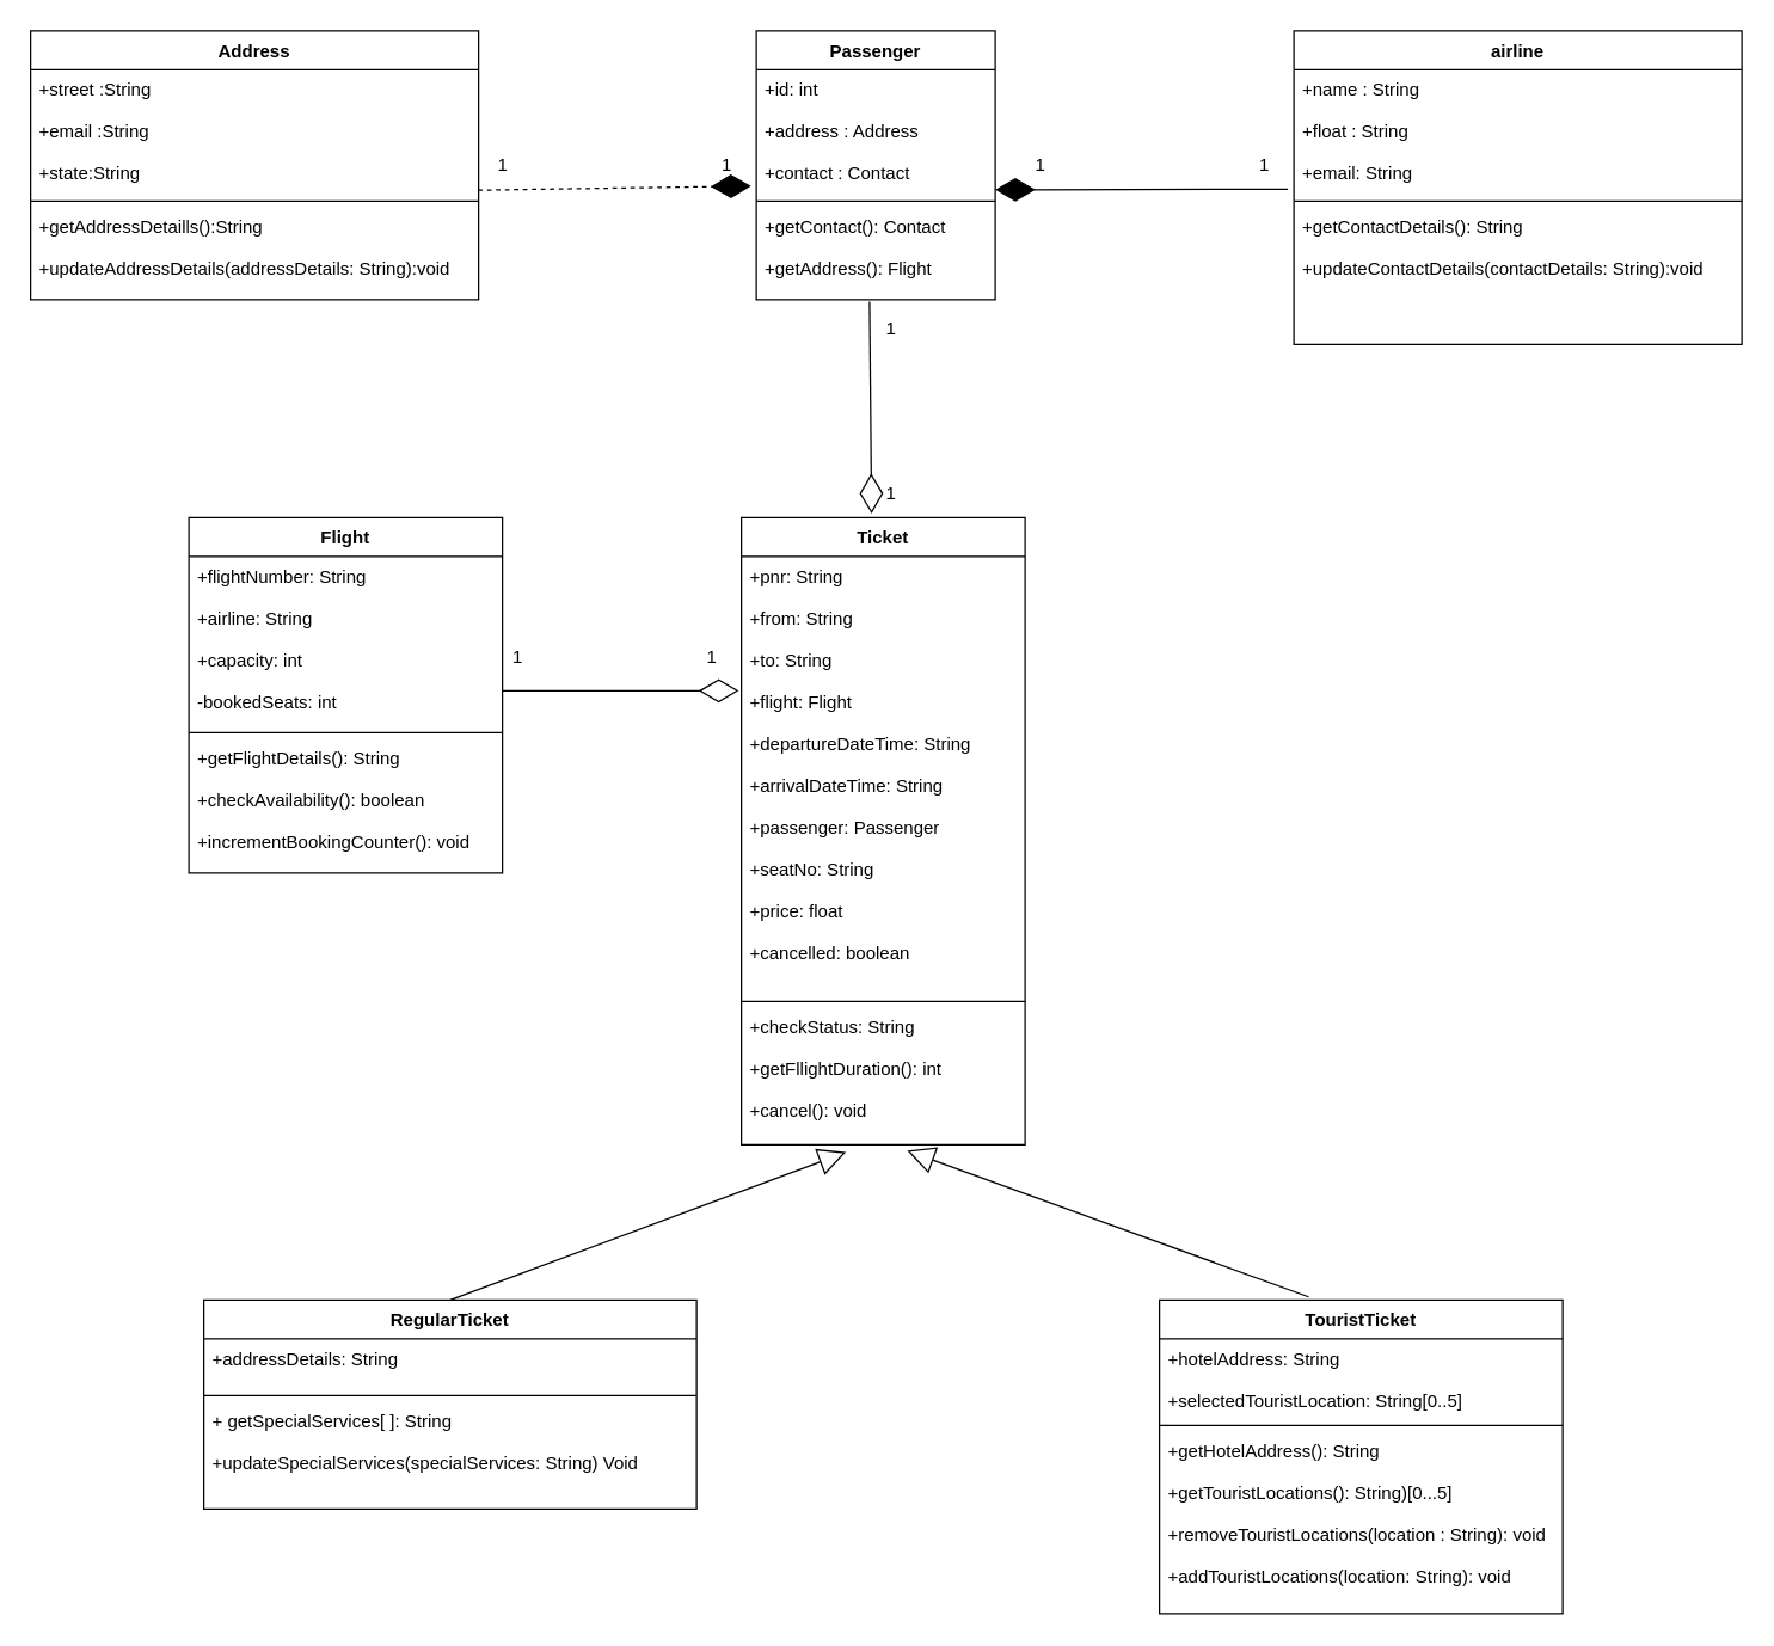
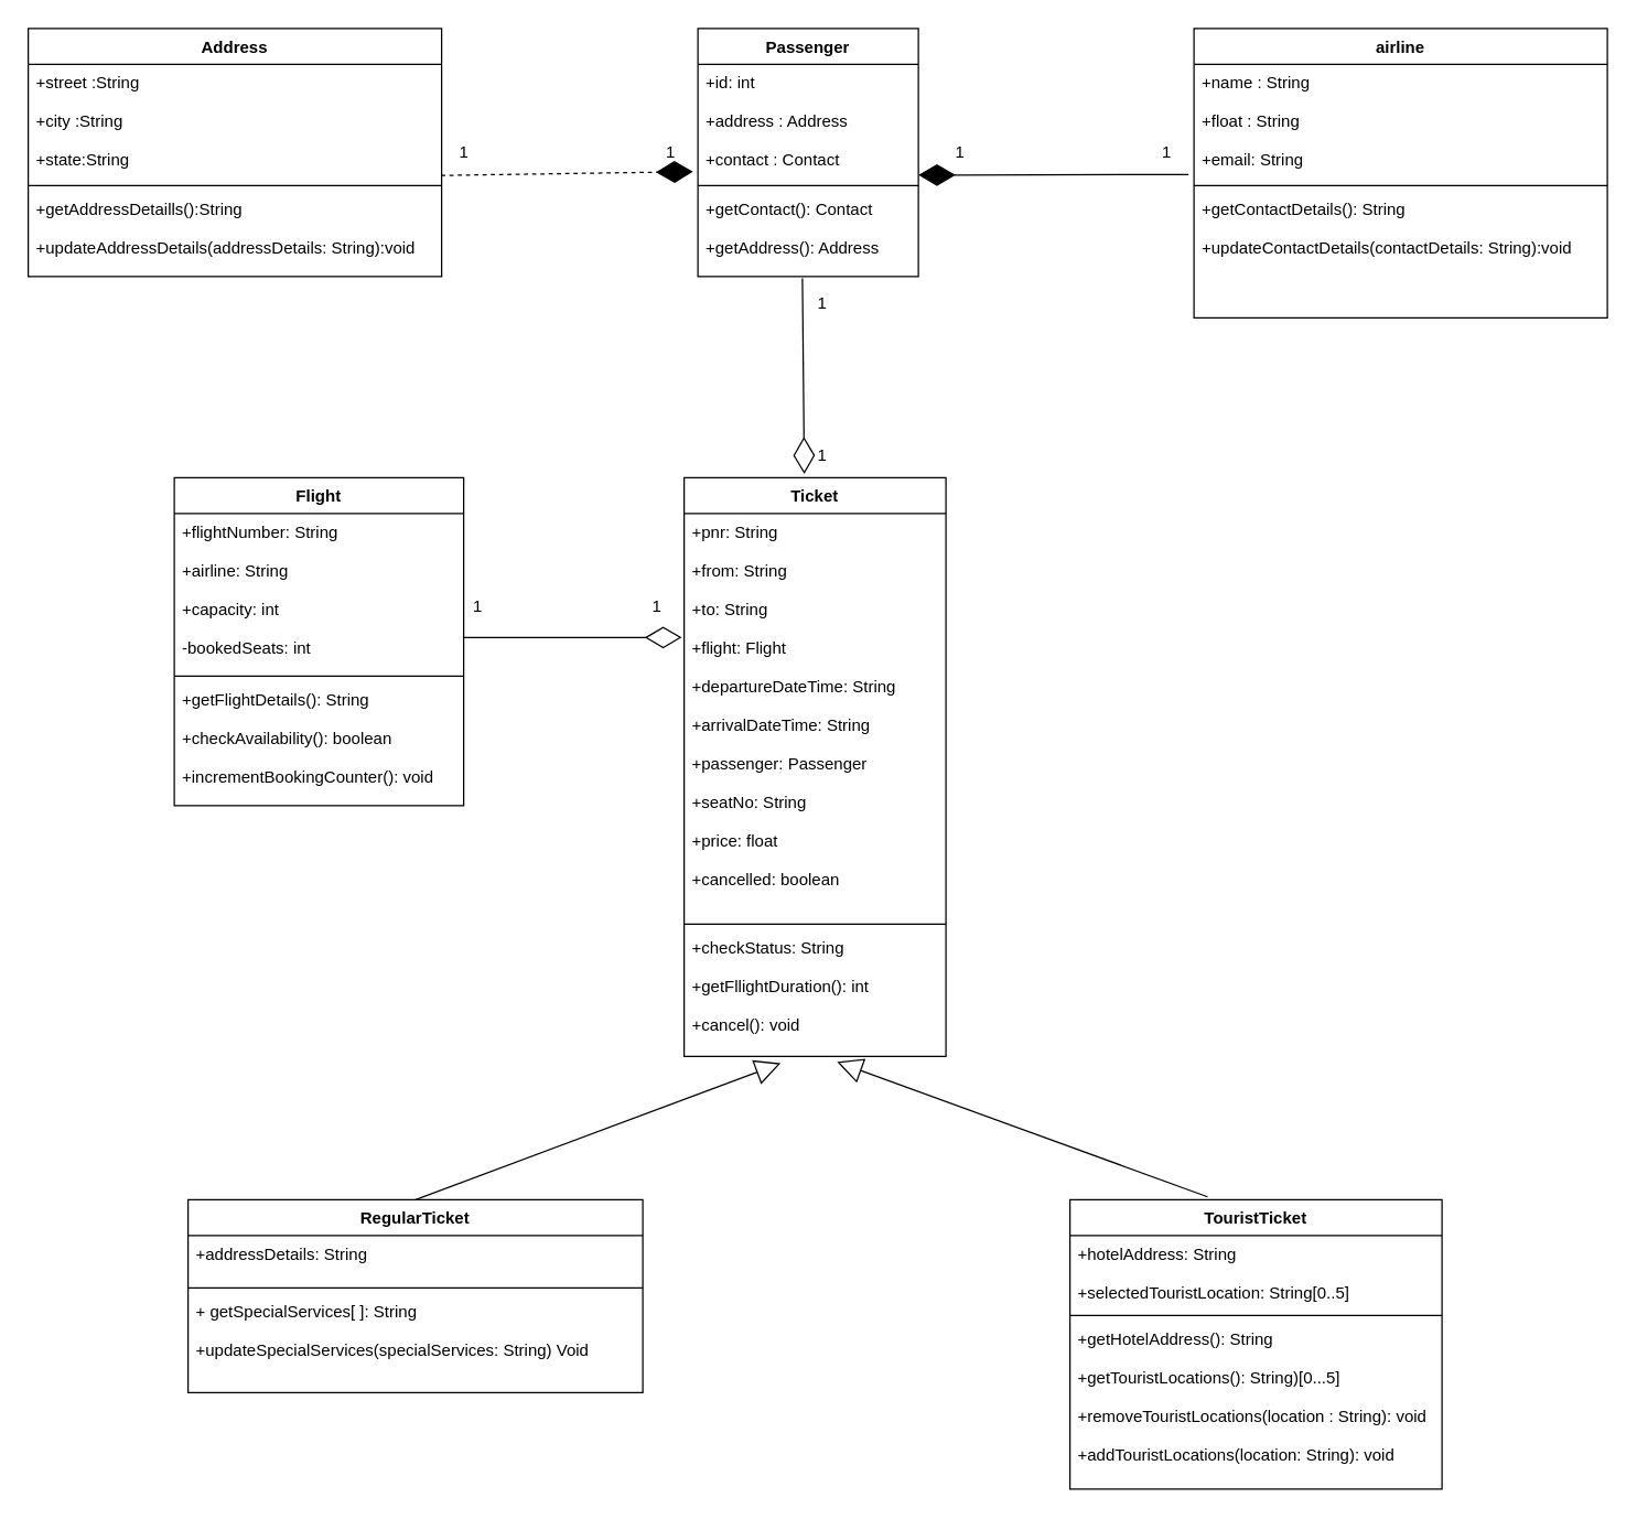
- <mxCell id="7" value="+street :String&#10;&#10;+email :String&#10;&#10;+state:String" style="text;strokeColor=none;fillColor=none;align=left;verticalAlign=top;spacingLeft=4;spacingRight=4;overflow=hidden;rotatable=0;points=[[0,0.5],[1,0.5]];portConstraint=eastwest;" parent="6" vertex="1"><mxGeometry y="26" width="300" height="84" as="geometry" /></mxCell>
+ <mxCell id="7" value="+street :String&#10;&#10;+city :String&#10;&#10;+state:String" style="text;strokeColor=none;fillColor=none;align=left;verticalAlign=top;spacingLeft=4;spacingRight=4;overflow=hidden;rotatable=0;points=[[0,0.5],[1,0.5]];portConstraint=eastwest;" parent="6" vertex="1"><mxGeometry y="26" width="300" height="84" as="geometry" /></mxCell>
- <mxCell id="5" value="+getContact(): Contact&#10;&#10;+getAddress(): Flight" style="text;strokeColor=none;fillColor=none;align=left;verticalAlign=top;spacingLeft=4;spacingRight=4;overflow=hidden;rotatable=0;points=[[0,0.5],[1,0.5]];portConstraint=eastwest;" parent="2" vertex="1"><mxGeometry y="118" width="160" height="62" as="geometry" /></mxCell>
+ <mxCell id="5" value="+getContact(): Contact&#10;&#10;+getAddress(): Address" style="text;strokeColor=none;fillColor=none;align=left;verticalAlign=top;spacingLeft=4;spacingRight=4;overflow=hidden;rotatable=0;points=[[0,0.5],[1,0.5]];portConstraint=eastwest;" parent="2" vertex="1"><mxGeometry y="118" width="160" height="62" as="geometry" /></mxCell>
